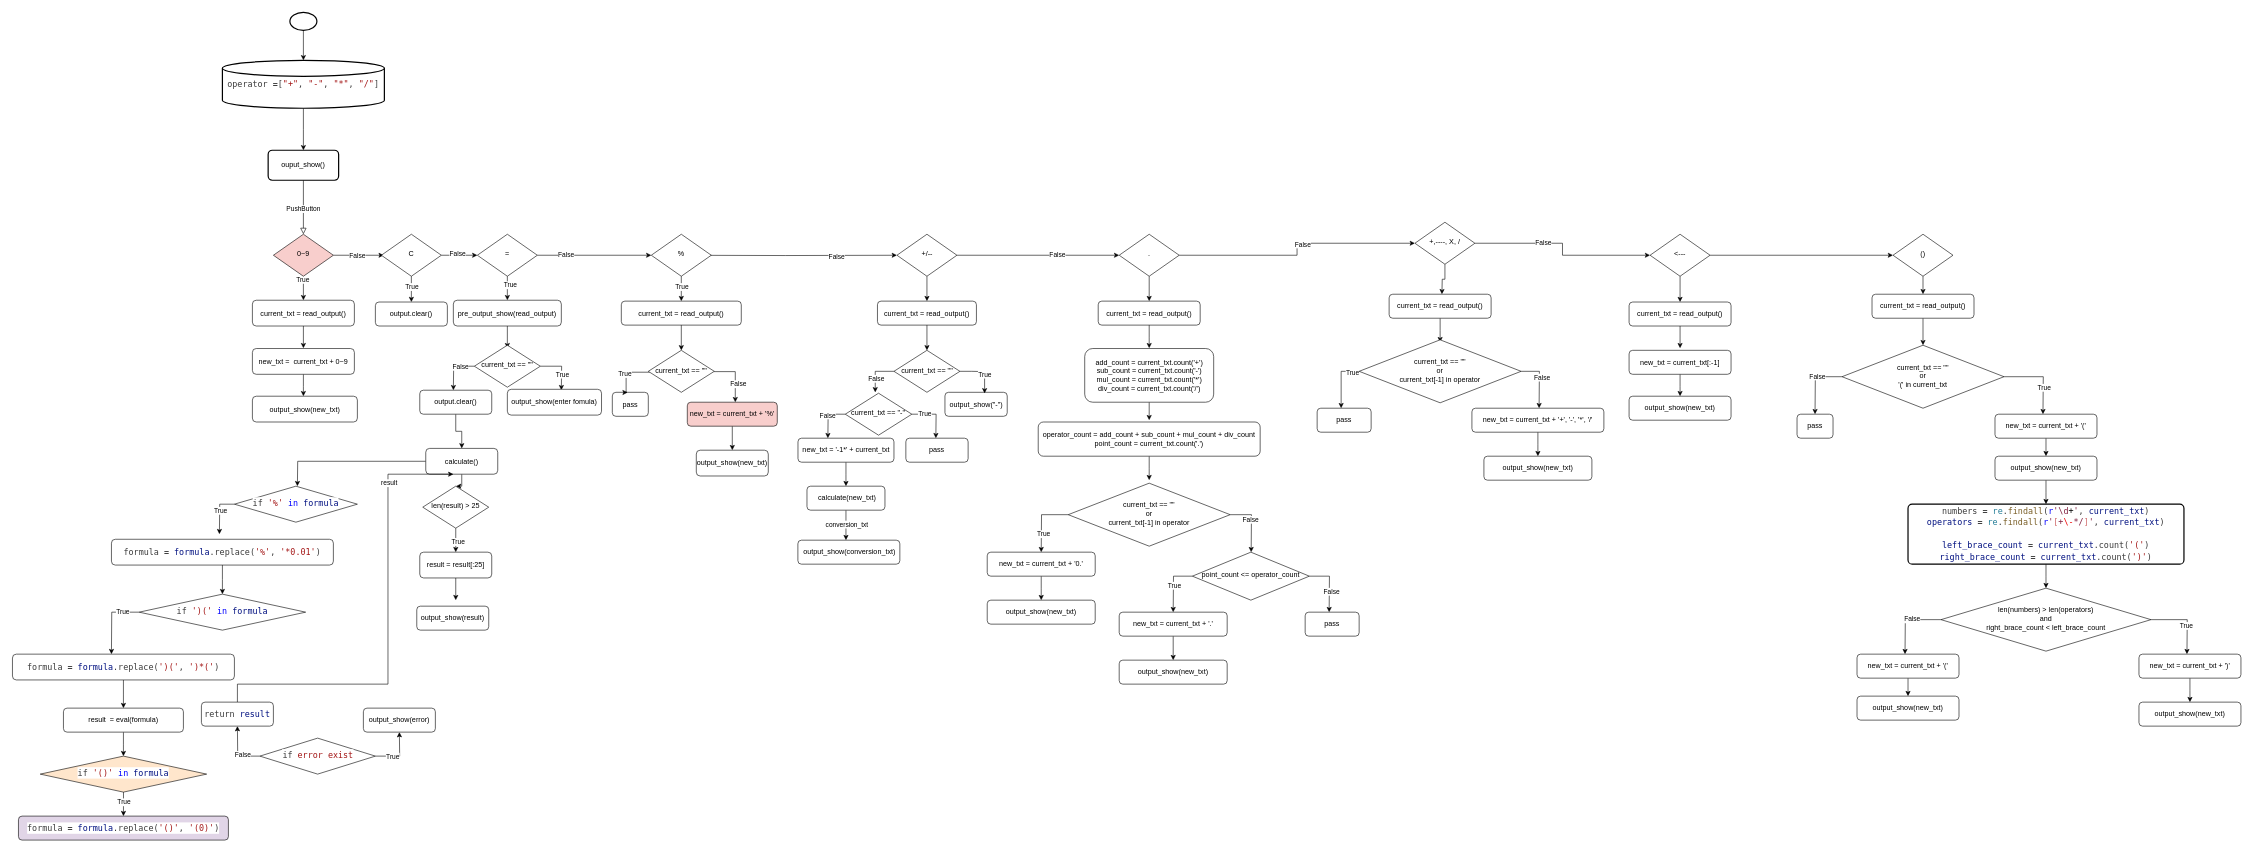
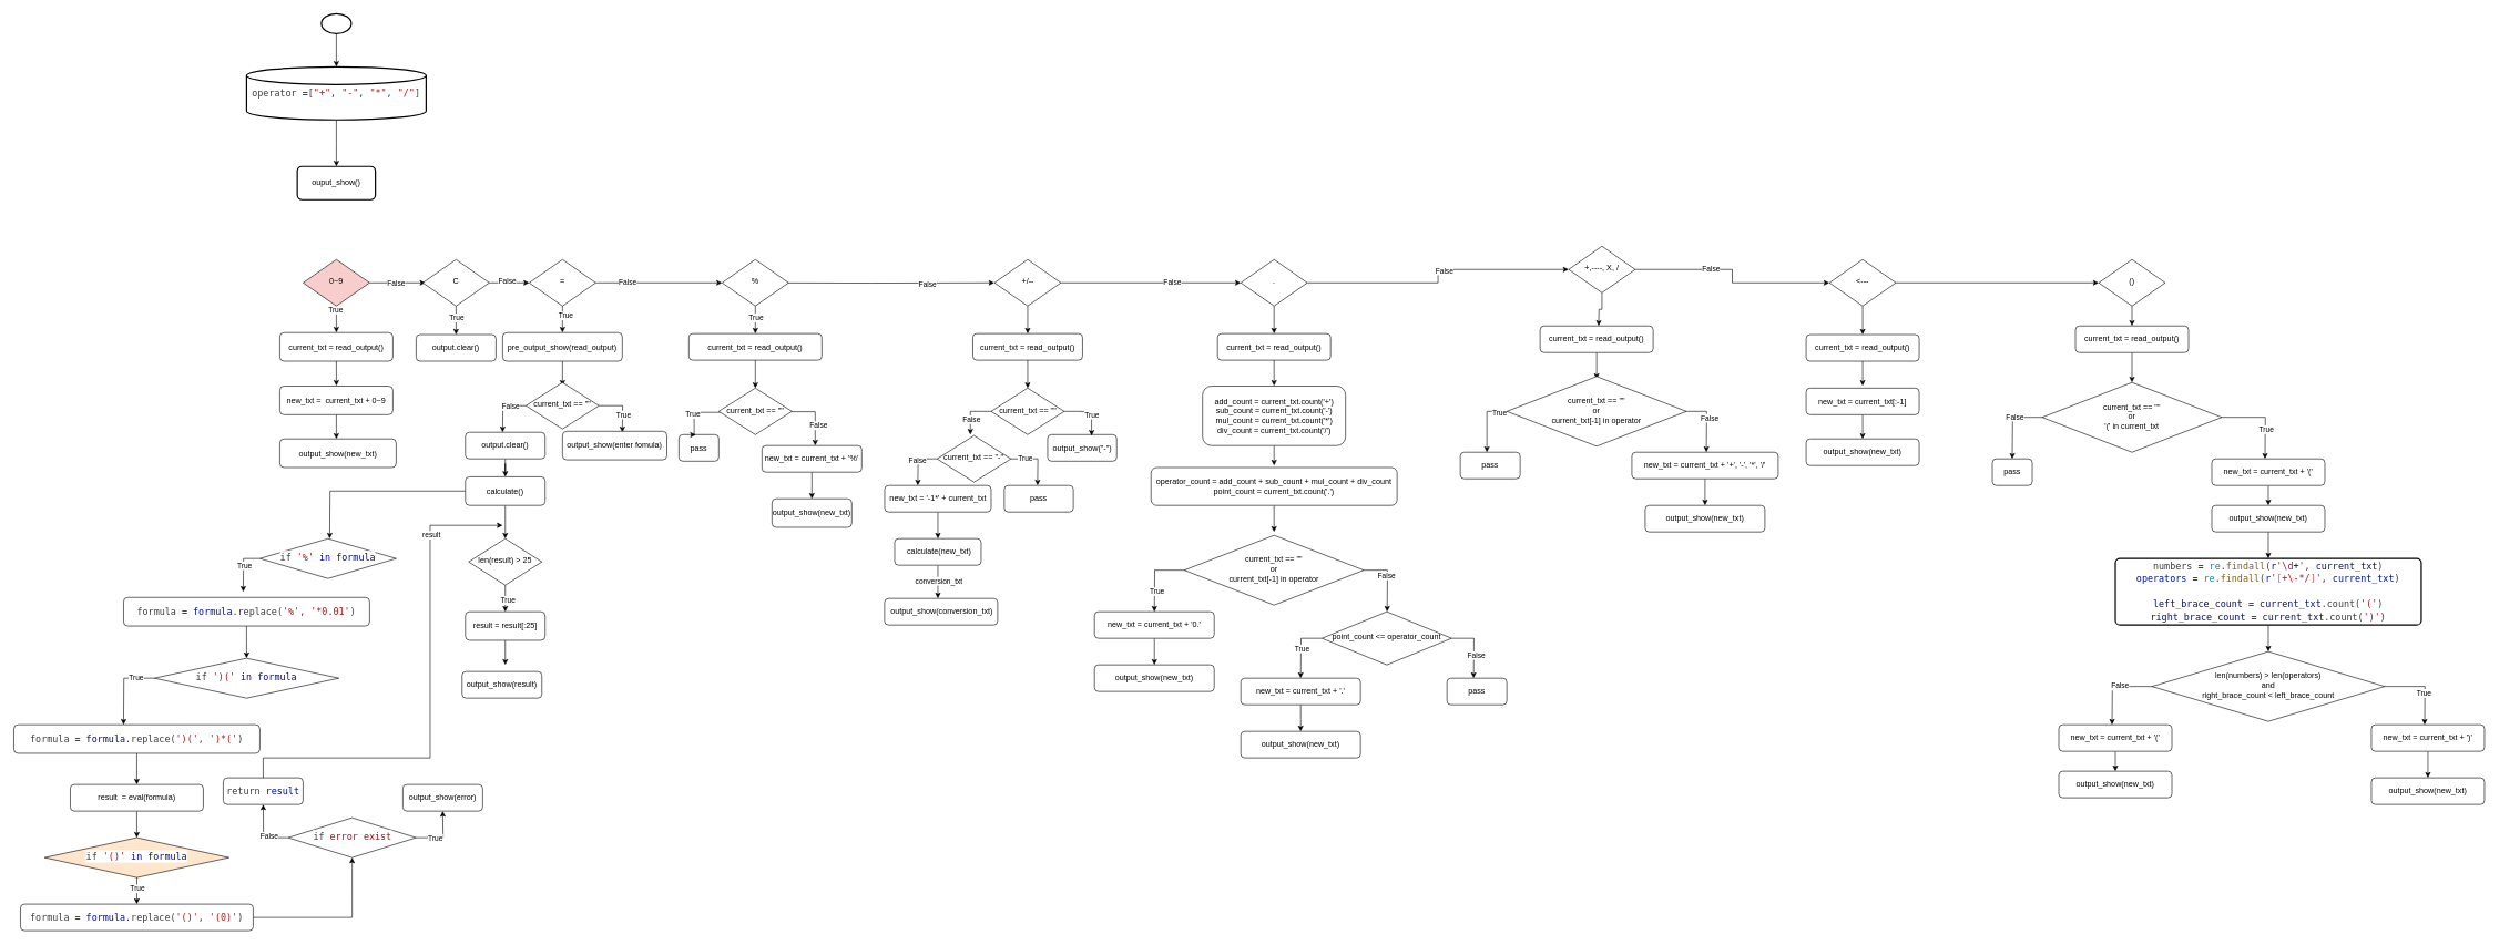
- <mxCell id="2" value="" style="rounded=0;html=1;jettySize=auto;orthogonalLoop=1;fontSize=11;endArrow=block;endFill=0;endSize=8;strokeWidth=1;shadow=0;labelBackgroundColor=none;edgeStyle=orthogonalEdgeStyle;exitX=0.5;exitY=1;exitDx=0;exitDy=0;" parent="1" source="128" target="8" edge="1"><mxGeometry relative="1" as="geometry"><mxPoint x="505" y="310" as="sourcePoint" /></mxGeometry></mxCell>
- <mxCell id="3" value="PushButton" style="edgeLabel;html=1;align=center;verticalAlign=middle;resizable=0;points=[];" parent="2" vertex="1" connectable="0"><mxGeometry x="0.052" y="-1" relative="1" as="geometry"><mxPoint as="offset" /></mxGeometry></mxCell>
- <mxCell id="50" value="new_txt = current_txt + '%'" style="rounded=1;whiteSpace=wrap;html=1;fontSize=12;glass=0;strokeWidth=1;shadow=0;fillColor=#f8cecc;" parent="1" vertex="1"><mxGeometry x="1145" y="670" width="150" height="40" as="geometry" /></mxCell>
+ <mxCell id="50" value="new_txt = current_txt + '%'" style="rounded=1;whiteSpace=wrap;html=1;fontSize=12;glass=0;strokeWidth=1;shadow=0;" parent="1" vertex="1"><mxGeometry x="1145" y="670" width="150" height="40" as="geometry" /></mxCell>
- <mxCell id="46" value="calculate()" style="rounded=1;whiteSpace=wrap;html=1;fontSize=12;glass=0;strokeWidth=1;shadow=0;" parent="1" vertex="1"><mxGeometry x="709" y="747" width="120" height="43" as="geometry" /></mxCell>
+ <mxCell id="46" value="calculate()" style="rounded=1;whiteSpace=wrap;html=1;fontSize=12;glass=0;strokeWidth=1;shadow=0;" parent="1" vertex="1"><mxGeometry x="699" y="717" width="120" height="43" as="geometry" /></mxCell>
+ <mxCell id="190" style="edgeStyle=orthogonalEdgeStyle;rounded=0;orthogonalLoop=1;jettySize=auto;html=1;entryX=0.5;entryY=1;entryDx=0;entryDy=0;" parent="1" source="191" target="182" edge="1"><mxGeometry relative="1" as="geometry" /></mxCell>
- <mxCell id="191" value="&lt;div style=&quot;color: rgb(59, 59, 59); background-color: rgb(255, 255, 255); font-family: &amp;quot;Droid Sans Mono&amp;quot;, &amp;quot;monospace&amp;quot;, monospace; font-size: 14px; line-height: 19px;&quot;&gt;formula &lt;span style=&quot;color: #000000;&quot;&gt;=&lt;/span&gt; &lt;span style=&quot;color: #001080;&quot;&gt;formula&lt;/span&gt;.replace(&lt;span style=&quot;color: #a31515;&quot;&gt;'()'&lt;/span&gt;, &lt;span style=&quot;color: #a31515;&quot;&gt;'(0)'&lt;/span&gt;)&lt;/div&gt;" style="rounded=1;whiteSpace=wrap;html=1;fontSize=12;glass=0;strokeWidth=1;shadow=0;fillColor=#e1d5e7;" parent="1" vertex="1"><mxGeometry x="30" y="1360" width="350" height="40" as="geometry" /></mxCell>
+ <mxCell id="191" value="&lt;div style=&quot;color: rgb(59, 59, 59); background-color: rgb(255, 255, 255); font-family: &amp;quot;Droid Sans Mono&amp;quot;, &amp;quot;monospace&amp;quot;, monospace; font-size: 14px; line-height: 19px;&quot;&gt;formula &lt;span style=&quot;color: #000000;&quot;&gt;=&lt;/span&gt; &lt;span style=&quot;color: #001080;&quot;&gt;formula&lt;/span&gt;.replace(&lt;span style=&quot;color: #a31515;&quot;&gt;'()'&lt;/span&gt;, &lt;span style=&quot;color: #a31515;&quot;&gt;'(0)'&lt;/span&gt;)&lt;/div&gt;" style="rounded=1;whiteSpace=wrap;html=1;fontSize=12;glass=0;strokeWidth=1;shadow=0;" parent="1" vertex="1"><mxGeometry x="30" y="1360" width="350" height="40" as="geometry" /></mxCell>
